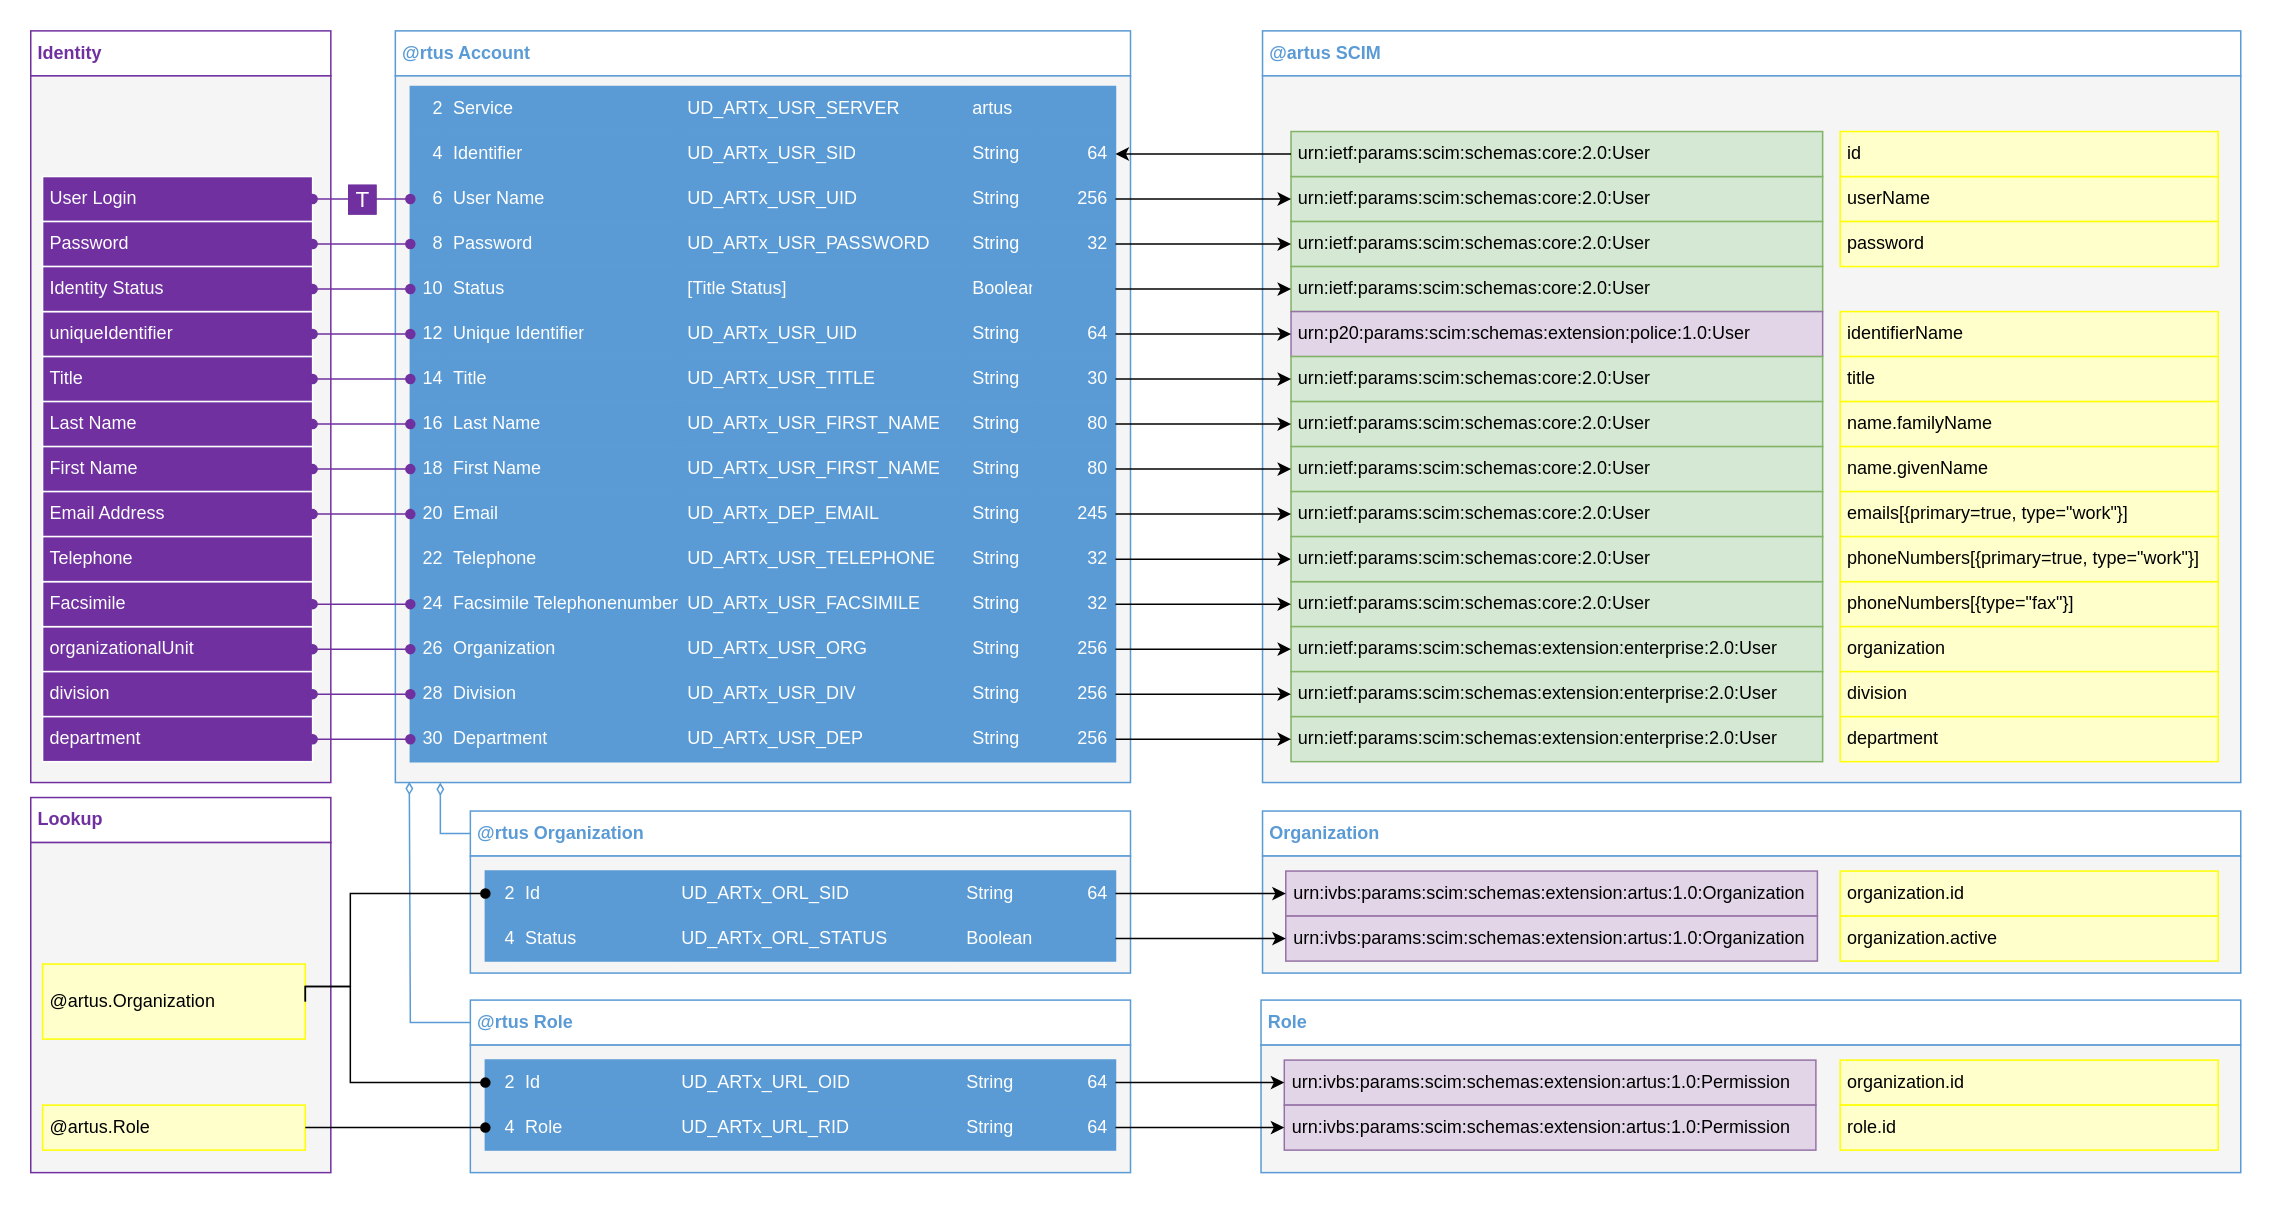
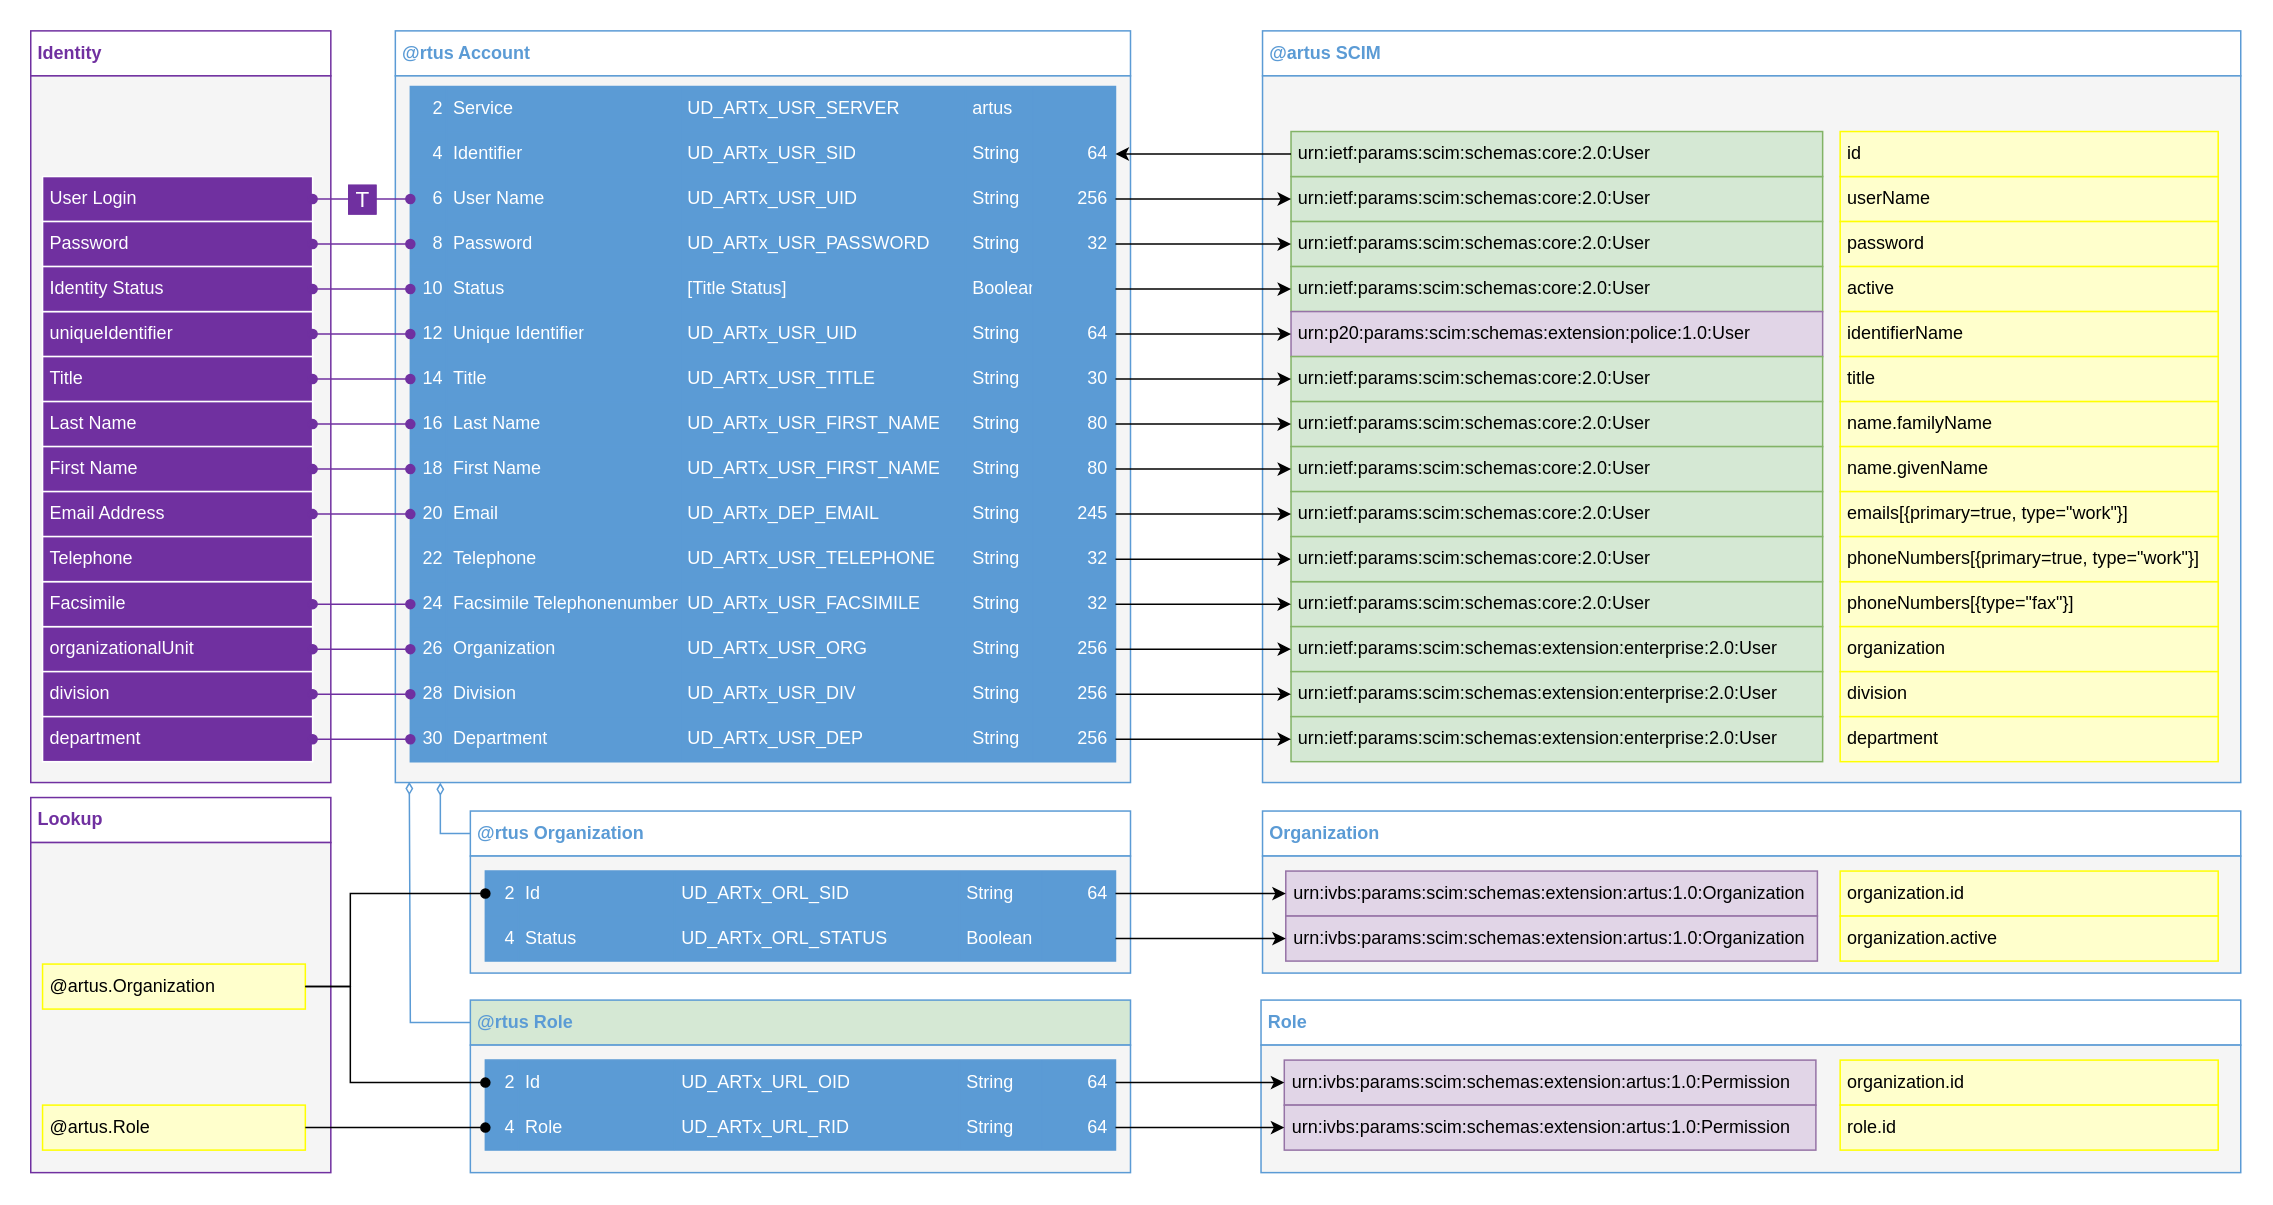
+ <mxCell id="195" value="active" style="rounded=0;whiteSpace=wrap;html=1;strokeColor=#FFFF00;fillColor=#FFFFCC;fontColor=#000000;align=left;spacingLeft=3;" parent="1" vertex="1"><mxGeometry x="1226.004" y="177.09" width="251.968" height="30" as="geometry" /></mxCell>
- <mxCell id="215" value="@artus.Organization" style="rounded=0;whiteSpace=wrap;html=1;strokeColor=#FFFF00;fillColor=#FFFFCC;fontColor=#000000;align=left;spacingLeft=3;" parent="1" vertex="1"><mxGeometry x="27.87" y="642" width="175.13" height="50" as="geometry" /></mxCell>
+ <mxCell id="215" value="@artus.Organization" style="rounded=0;whiteSpace=wrap;html=1;strokeColor=#FFFF00;fillColor=#FFFFCC;fontColor=#000000;align=left;spacingLeft=3;" parent="1" vertex="1"><mxGeometry x="27.87" y="642" width="175.13" height="30" as="geometry" /></mxCell>
- <mxCell id="132" value="@rtus Role" style="rounded=0;whiteSpace=wrap;html=1;strokeColor=#5B9BD5;fontColor=#5B9BD5;fontStyle=1;verticalAlign=middle;align=left;spacingLeft=3;" parent="1" vertex="1"><mxGeometry x="313" y="666" width="440" height="30" as="geometry" /></mxCell>
+ <mxCell id="132" value="@rtus Role" style="rounded=0;whiteSpace=wrap;html=1;strokeColor=#5B9BD5;fontColor=#5B9BD5;fontStyle=1;verticalAlign=middle;align=left;spacingLeft=3;fillColor=#d5e8d4;" parent="1" vertex="1"><mxGeometry x="313" y="666" width="440" height="30" as="geometry" /></mxCell>
